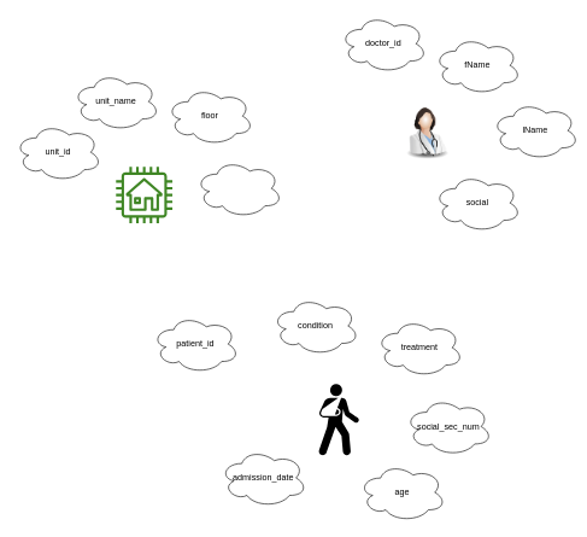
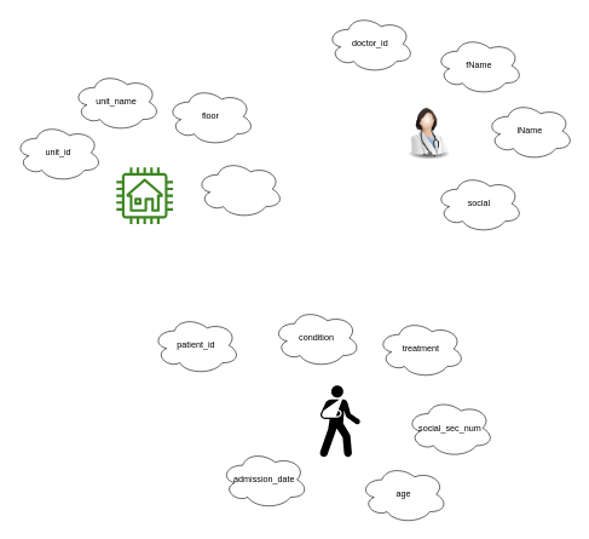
- <mxCell id="9" value="doctor_id" style="ellipse;shape=cloud;whiteSpace=wrap;html=1;" vertex="1" parent="1"><mxGeometry x="470" y="20" width="120" height="80" as="geometry" /></mxCell>
+ <mxCell id="9" value="doctor_id" style="ellipse;shape=cloud;whiteSpace=wrap;html=1;" vertex="1" parent="1"><mxGeometry x="450" y="20" width="120" height="80" as="geometry" /></mxCell>
- <mxCell id="11" value="lName" style="ellipse;shape=cloud;whiteSpace=wrap;html=1;" vertex="1" parent="1"><mxGeometry x="680" y="140" width="120" height="80" as="geometry" /></mxCell>
+ <mxCell id="11" value="lName" style="ellipse;shape=cloud;whiteSpace=wrap;html=1;" vertex="1" parent="1"><mxGeometry x="670" y="140" width="120" height="80" as="geometry" /></mxCell>
- <mxCell id="14" value="condition" style="ellipse;shape=cloud;whiteSpace=wrap;html=1;" vertex="1" parent="1"><mxGeometry x="376" y="410" width="120" height="80" as="geometry" /></mxCell>
+ <mxCell id="14" value="condition" style="ellipse;shape=cloud;whiteSpace=wrap;html=1;" vertex="1" parent="1"><mxGeometry x="376" y="425" width="120" height="80" as="geometry" /></mxCell>
